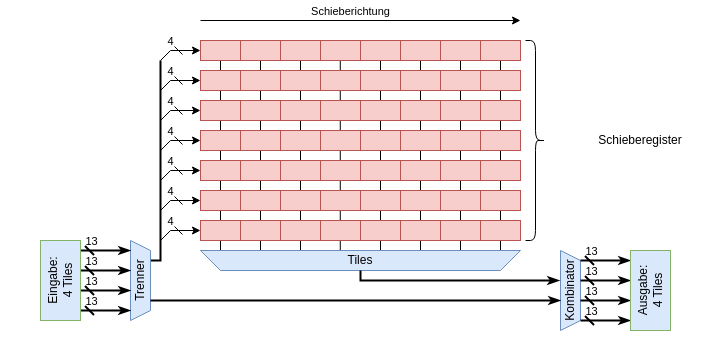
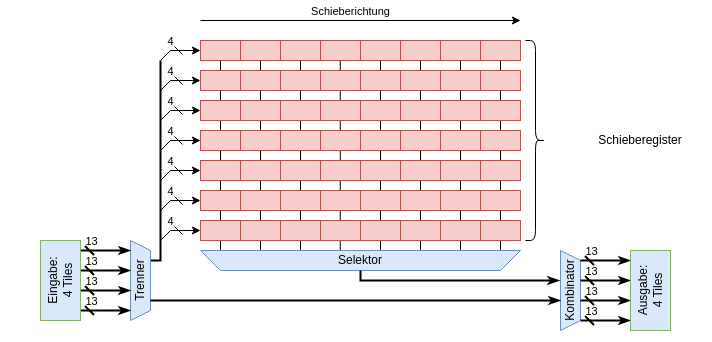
- <mxCell id="118" value="Tiles" style="text;html=1;strokeColor=none;fillColor=none;align=center;verticalAlign=middle;whiteSpace=wrap;rounded=0;labelBorderColor=none;" vertex="1" parent="1"><mxGeometry x="330" y="245" width="60" height="30" as="geometry" /></mxCell>
+ <mxCell id="118" value="Selektor" style="text;html=1;strokeColor=none;fillColor=none;align=center;verticalAlign=middle;whiteSpace=wrap;rounded=0;labelBorderColor=none;" vertex="1" parent="1"><mxGeometry x="330" y="245" width="60" height="30" as="geometry" /></mxCell>
